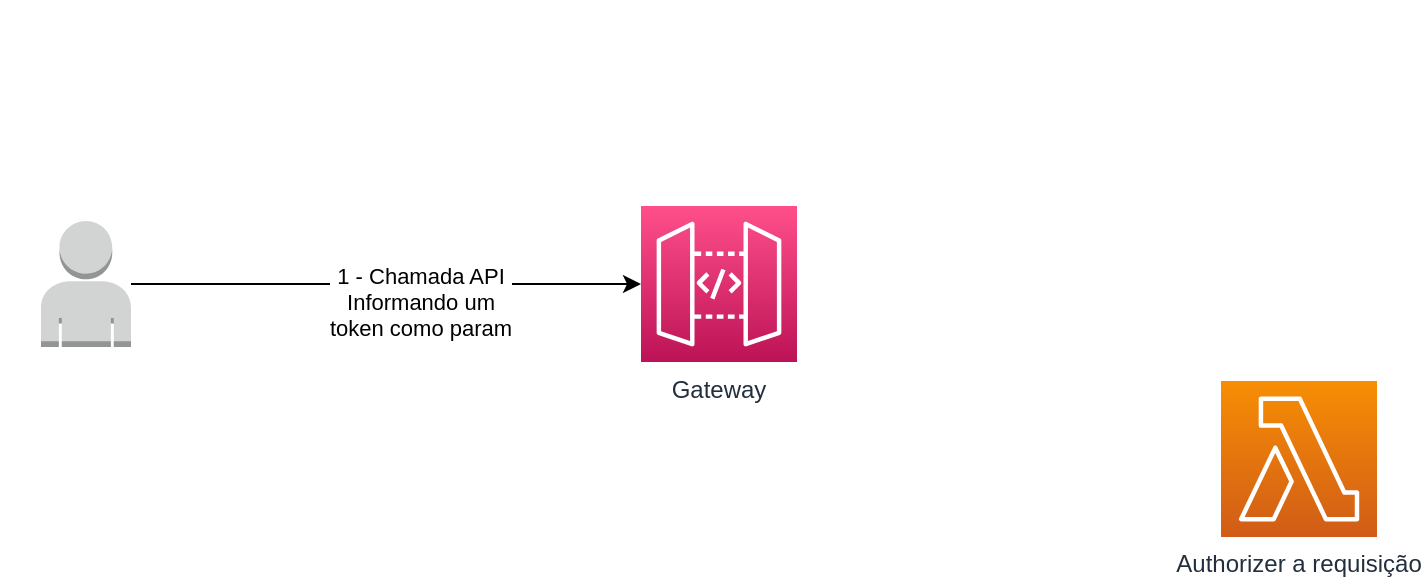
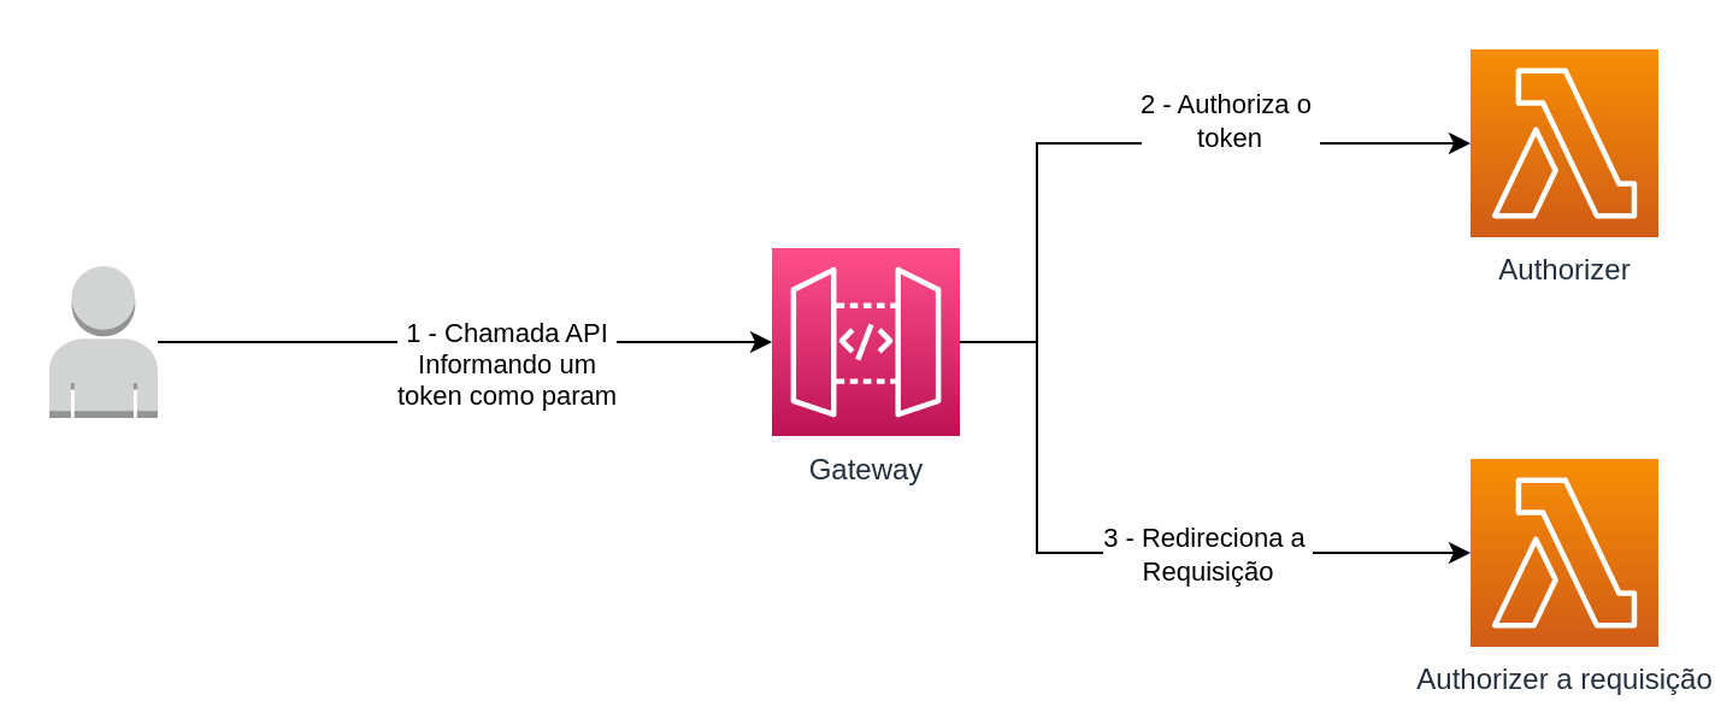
+ <mxCell id="8" value="Authorizer" style="sketch=0;points=[[0,0,0],[0.25,0,0],[0.5,0,0],[0.75,0,0],[1,0,0],[0,1,0],[0.25,1,0],[0.5,1,0],[0.75,1,0],[1,1,0],[0,0.25,0],[0,0.5,0],[0,0.75,0],[1,0.25,0],[1,0.5,0],[1,0.75,0]];outlineConnect=0;fontColor=#232F3E;gradientColor=#F78E04;gradientDirection=north;fillColor=#D05C17;strokeColor=#ffffff;dashed=0;verticalLabelPosition=bottom;verticalAlign=top;align=center;html=1;fontSize=12;fontStyle=0;aspect=fixed;shape=mxgraph.aws4.resourceIcon;resIcon=mxgraph.aws4.lambda;" vertex="1" parent="1"><mxGeometry x="610" y="20" width="78" height="78" as="geometry" /></mxCell>
+ <mxCell id="4" value="2 - Authoriza o&amp;nbsp;&lt;br&gt;token" style="edgeStyle=orthogonalEdgeStyle;rounded=0;orthogonalLoop=1;jettySize=auto;html=1;entryX=0;entryY=0.5;entryDx=0;entryDy=0;entryPerimeter=0;" edge="1" parent="1" source="7" target="8"><mxGeometry x="0.319" y="9" relative="1" as="geometry"><Array as="points"><mxPoint x="430" y="142" /><mxPoint x="430" y="59" /></Array><mxPoint as="offset" /></mxGeometry></mxCell>
+ <mxCell id="5" style="edgeStyle=orthogonalEdgeStyle;rounded=0;orthogonalLoop=1;jettySize=auto;html=1;entryX=0;entryY=0.5;entryDx=0;entryDy=0;entryPerimeter=0;" edge="1" parent="1" source="7" target="9"><mxGeometry relative="1" as="geometry"><Array as="points"><mxPoint x="430" y="142" /><mxPoint x="430" y="229" /></Array></mxGeometry></mxCell>
+ <mxCell id="6" value="3 - Redireciona a&amp;nbsp;&lt;br&gt;Requisição" style="edgeLabel;html=1;align=center;verticalAlign=middle;resizable=0;points=[];" vertex="1" connectable="0" parent="5"><mxGeometry x="0.272" relative="1" as="geometry"><mxPoint as="offset" /></mxGeometry></mxCell>
